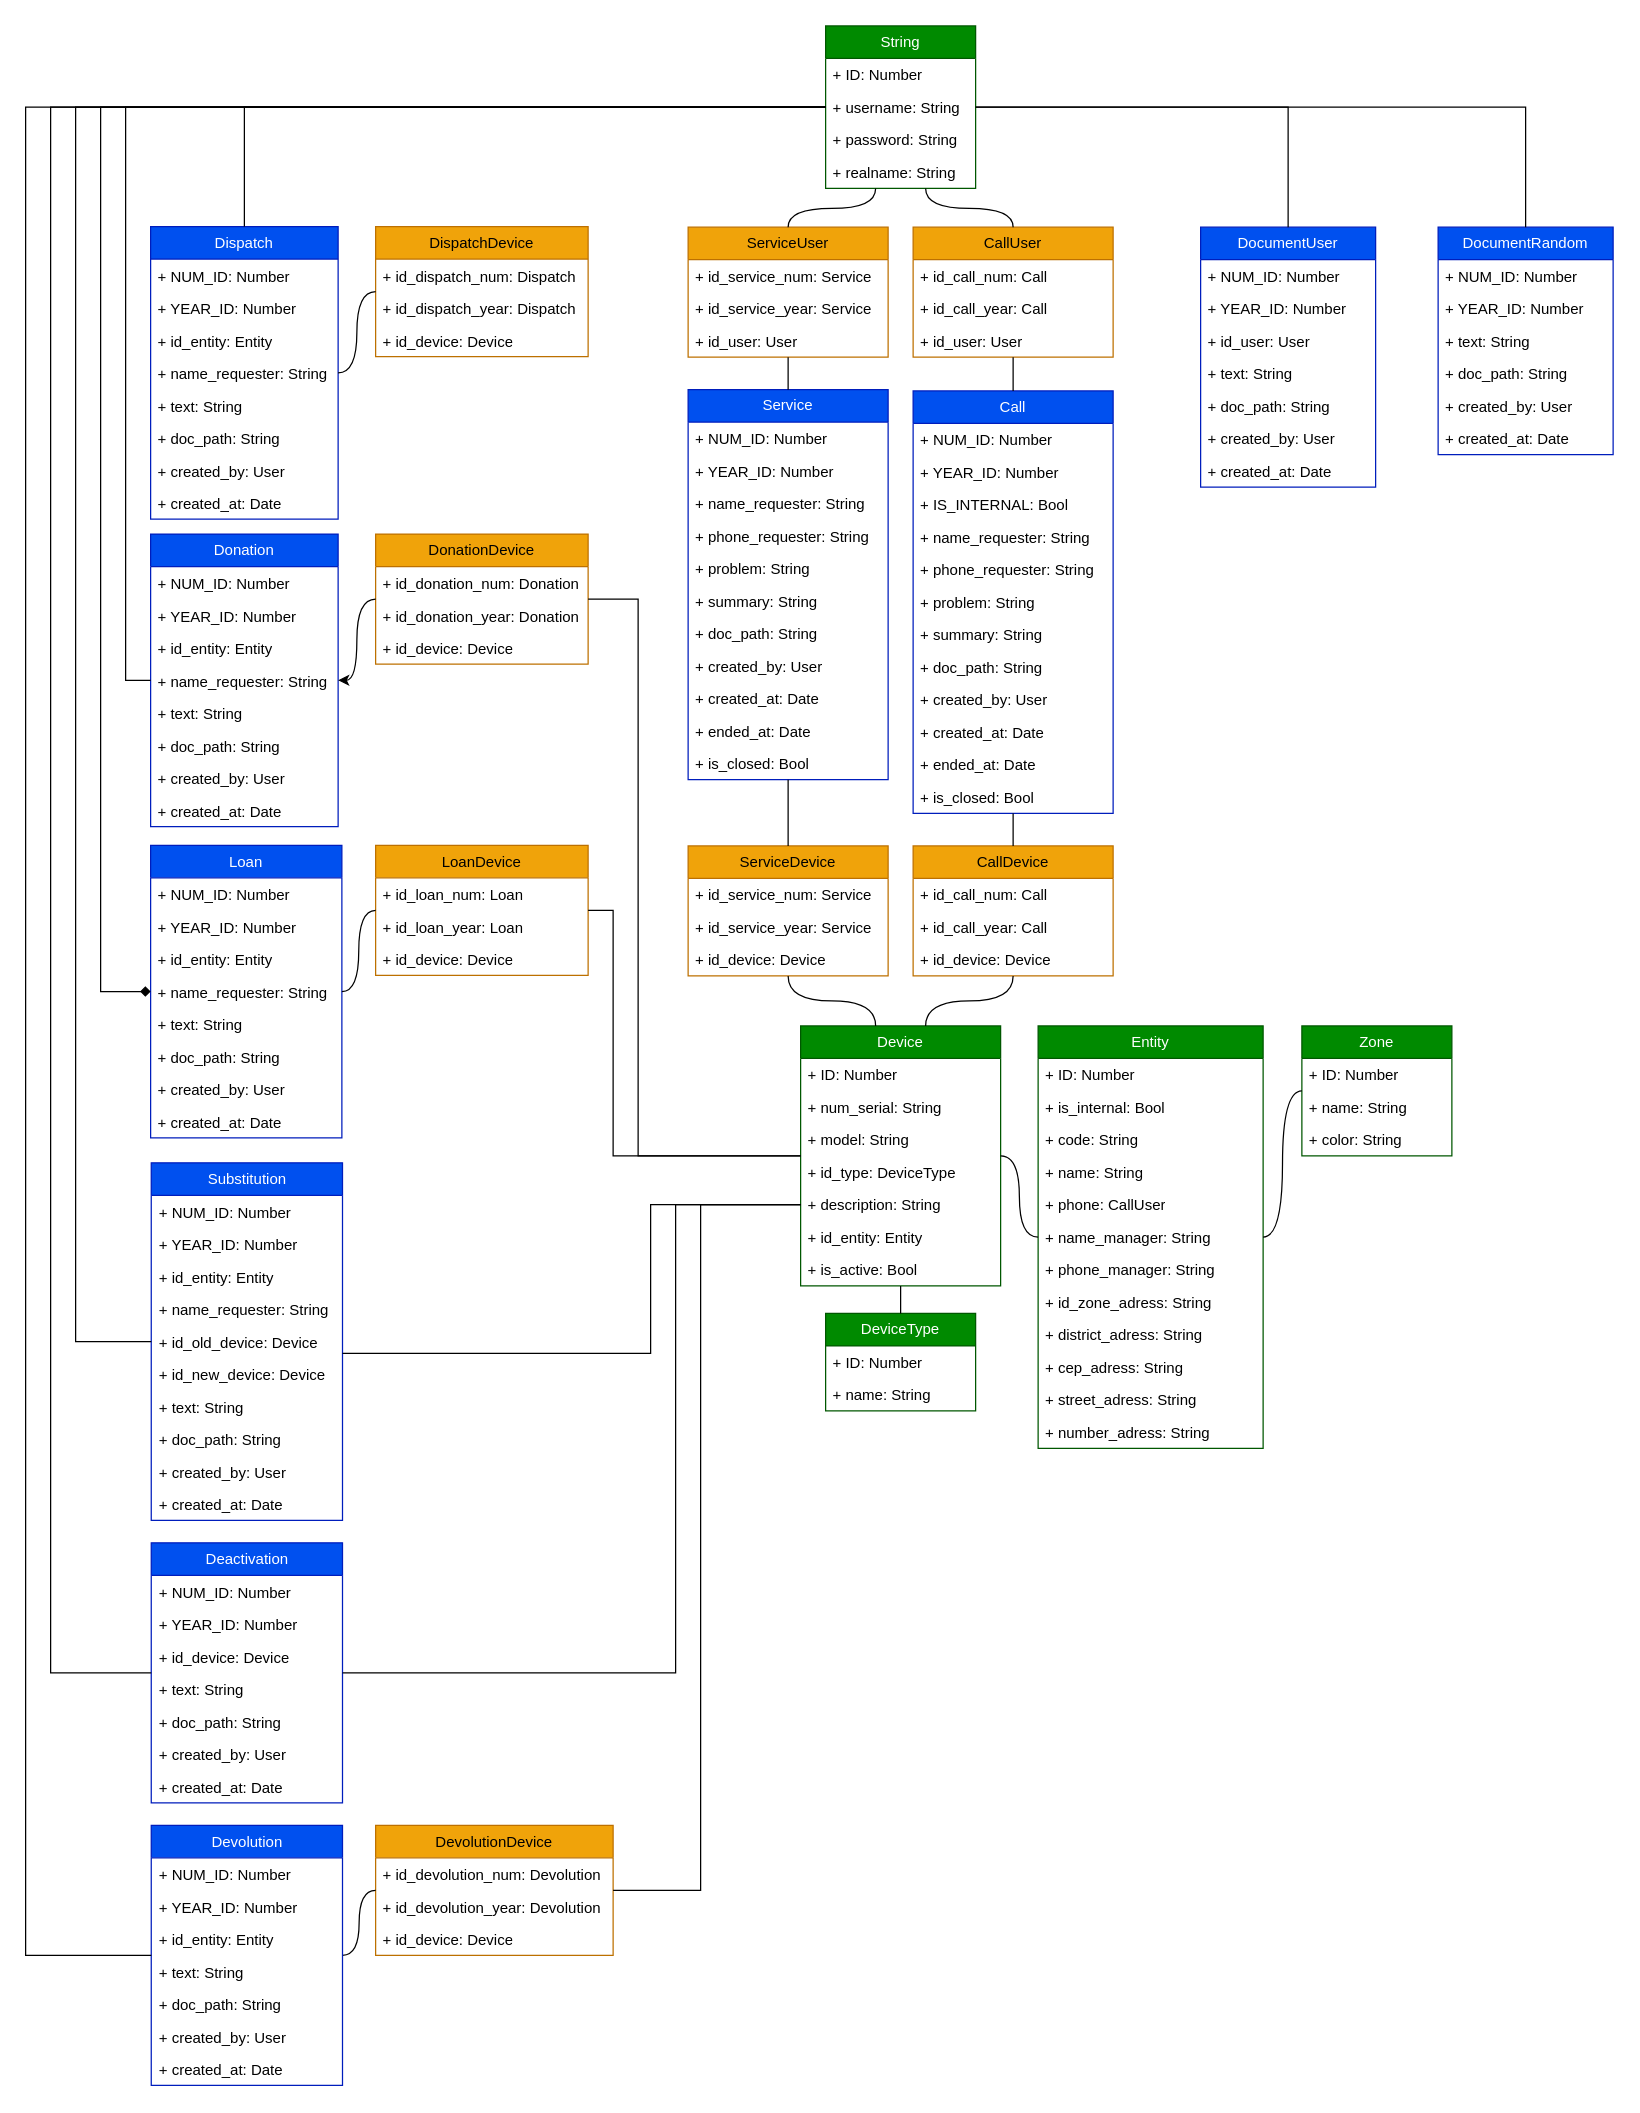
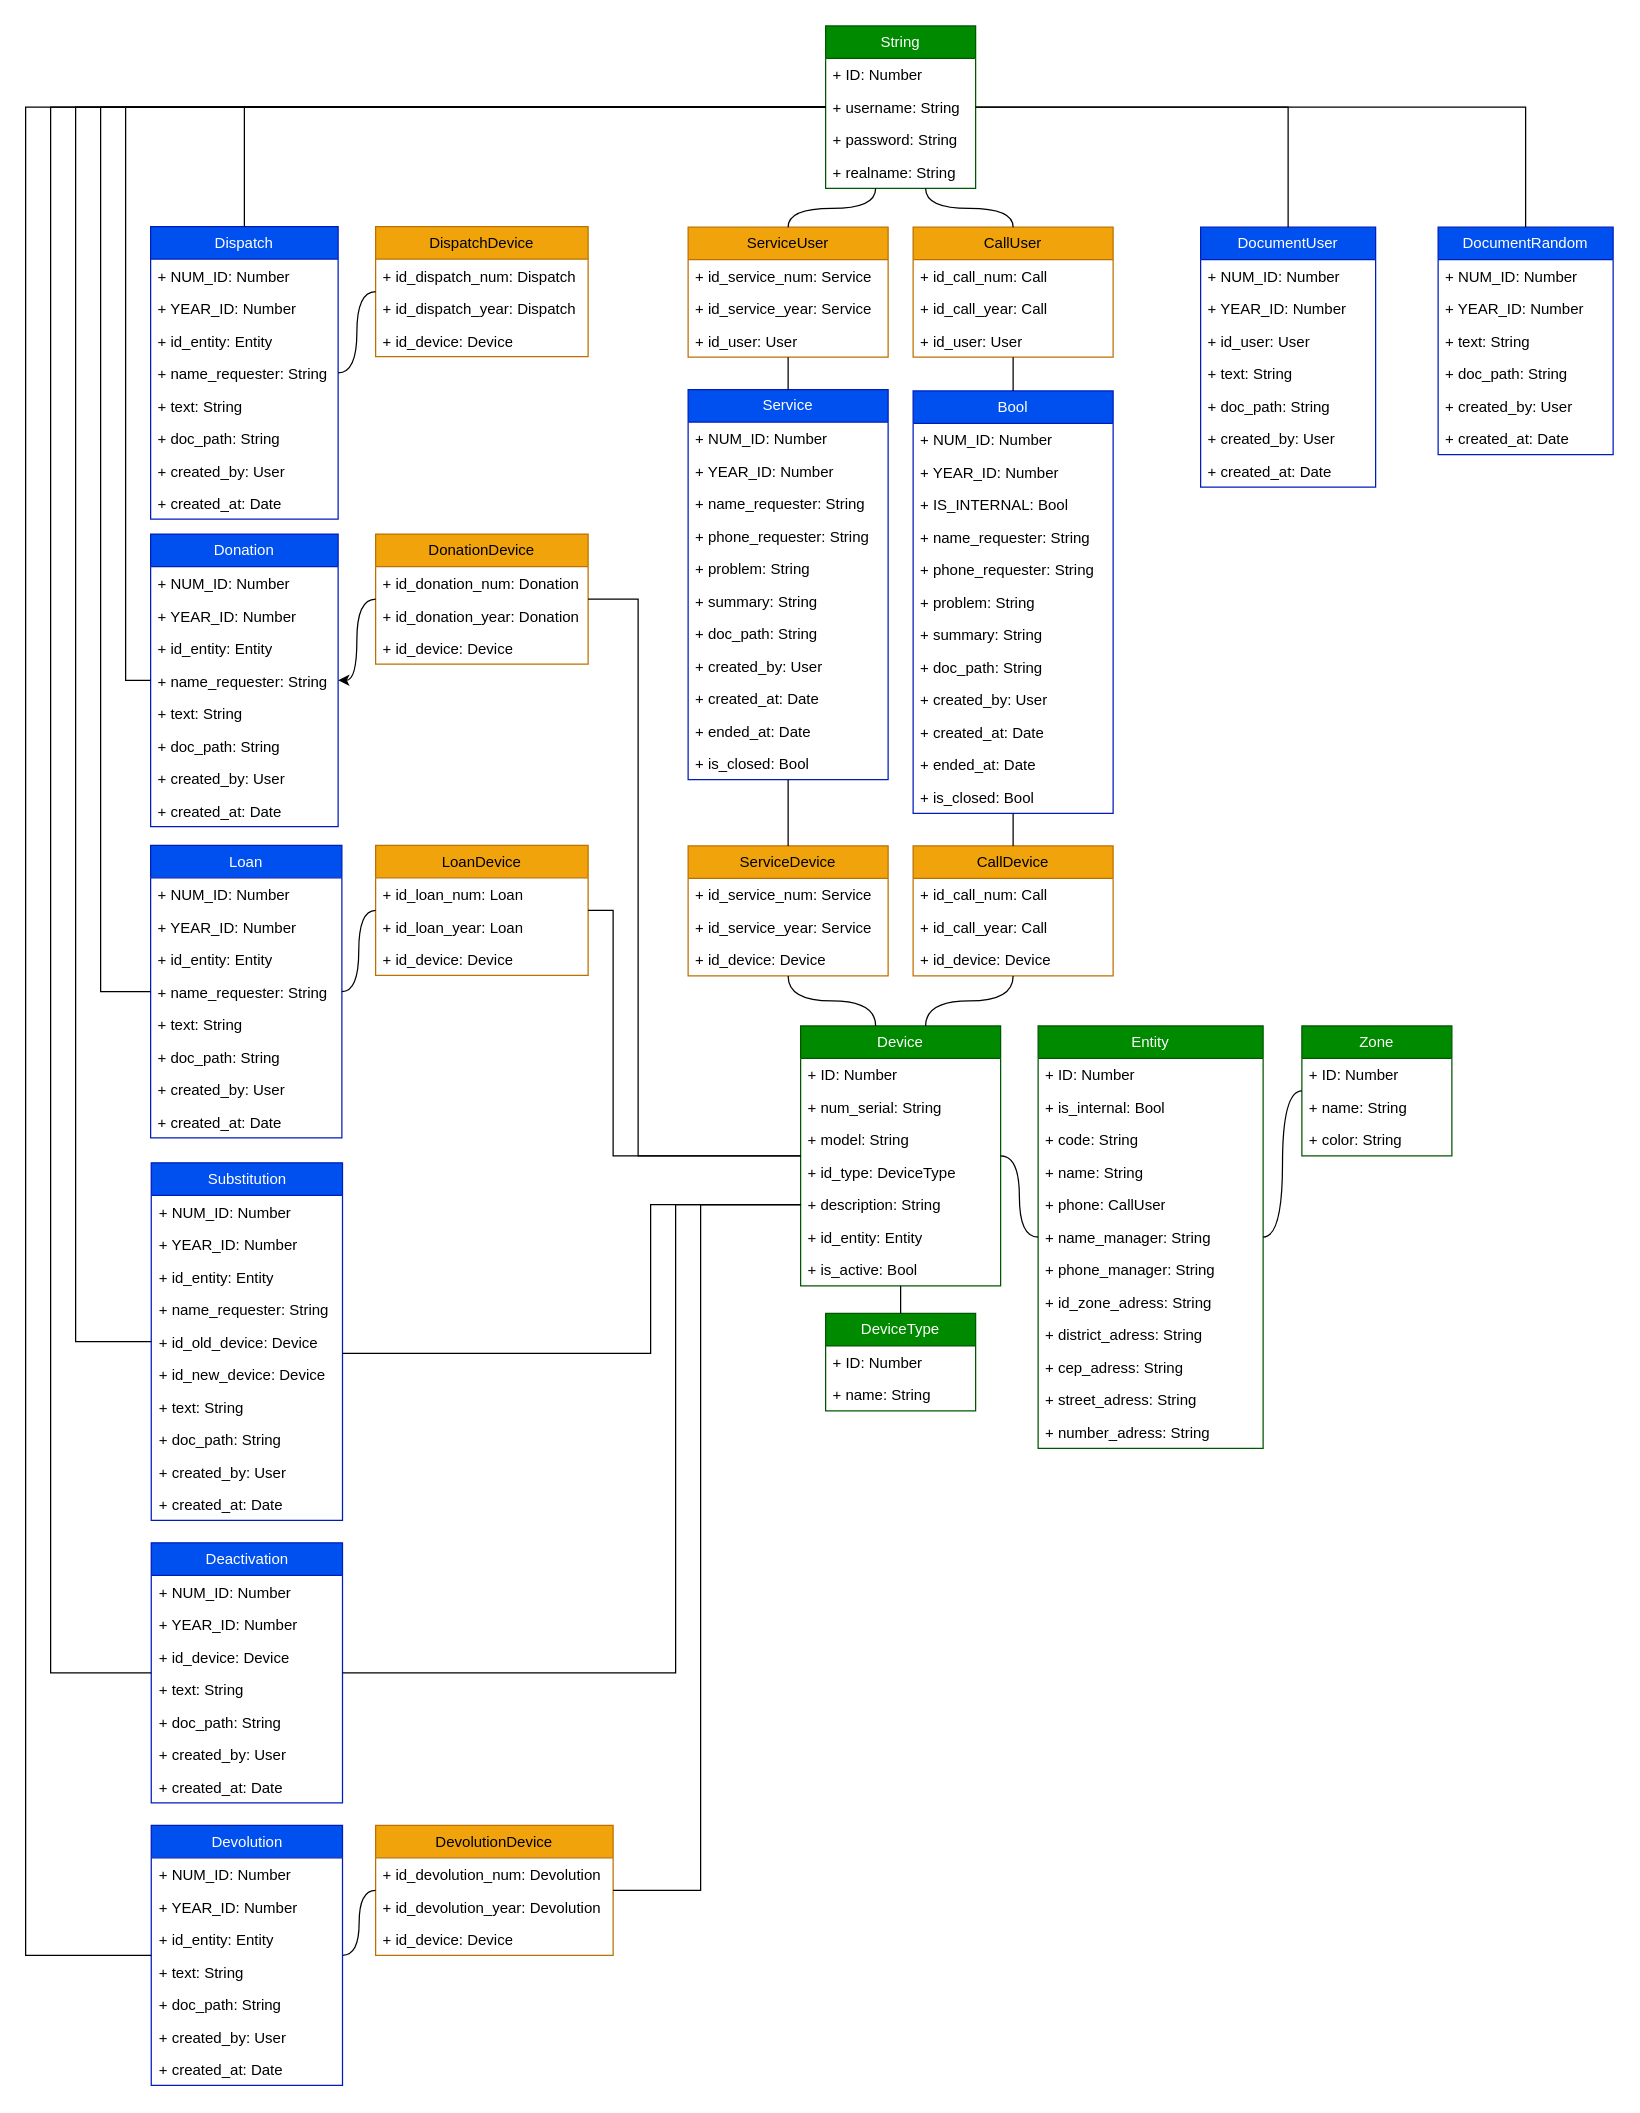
- <mxCell id="35" value="Call" style="swimlane;fontStyle=0;childLayout=stackLayout;horizontal=1;startSize=26;fillColor=#0050ef;horizontalStack=0;resizeParent=1;resizeParentMax=0;resizeLast=0;collapsible=1;marginBottom=0;whiteSpace=wrap;html=1;strokeColor=#001DBC;swimlaneFillColor=default;fontColor=#ffffff;" vertex="1" parent="1"><mxGeometry x="730" y="312" width="160" height="338" as="geometry" /></mxCell>
+ <mxCell id="35" value="Bool" style="swimlane;fontStyle=0;childLayout=stackLayout;horizontal=1;startSize=26;fillColor=#0050ef;horizontalStack=0;resizeParent=1;resizeParentMax=0;resizeLast=0;collapsible=1;marginBottom=0;whiteSpace=wrap;html=1;strokeColor=#001DBC;swimlaneFillColor=default;fontColor=#ffffff;" vertex="1" parent="1"><mxGeometry x="730" y="312" width="160" height="338" as="geometry" /></mxCell>
- <mxCell id="185" value="" style="endArrow=diamond;html=1;rounded=0;edgeStyle=elbowEdgeStyle;" edge="1" parent="1" source="2" target="122"><mxGeometry width="50" height="50" relative="1" as="geometry"><mxPoint x="450" y="612" as="sourcePoint" /><mxPoint x="500" y="562" as="targetPoint" /><Array as="points"><mxPoint x="80" y="442" /></Array></mxGeometry></mxCell>
+ <mxCell id="185" value="" style="endArrow=none;html=1;rounded=0;edgeStyle=elbowEdgeStyle;" edge="1" parent="1" source="2" target="122"><mxGeometry width="50" height="50" relative="1" as="geometry"><mxPoint x="450" y="612" as="sourcePoint" /><mxPoint x="500" y="562" as="targetPoint" /><Array as="points"><mxPoint x="80" y="442" /></Array></mxGeometry></mxCell>
